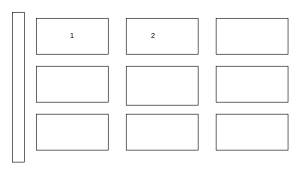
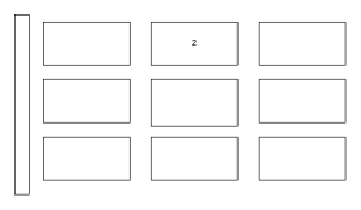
- <mxCell id="12" value="1" style="text;html=1;strokeColor=none;fillColor=none;align=center;verticalAlign=middle;whiteSpace=wrap;rounded=0;" parent="1" vertex="1"><mxGeometry x="90" y="45" width="60" height="30" as="geometry" /></mxCell>
- <mxCell id="13" value="2" style="text;html=1;strokeColor=none;fillColor=none;align=center;verticalAlign=middle;whiteSpace=wrap;rounded=0;" parent="1" vertex="1"><mxGeometry x="225" y="45" width="60" height="30" as="geometry" /></mxCell>
+ <mxCell id="13" value="2" style="text;html=1;strokeColor=none;fillColor=none;align=center;verticalAlign=middle;whiteSpace=wrap;rounded=0;" parent="1" vertex="1"><mxGeometry x="240" y="45" width="60" height="30" as="geometry" /></mxCell>
